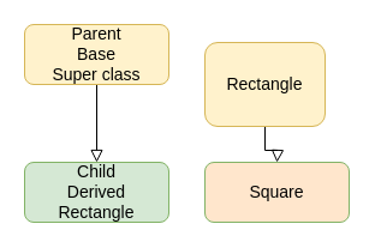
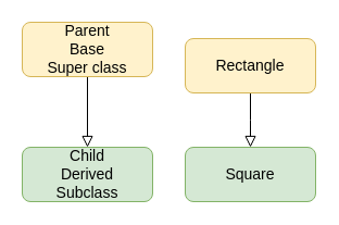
- <mxCell id="6" value="Rectangle" style="rounded=1;whiteSpace=wrap;html=1;fontSize=14;glass=0;strokeWidth=1;shadow=0;fillColor=#fff2cc;strokeColor=#d6b656;" parent="1" vertex="1"><mxGeometry x="170" y="35" width="100" height="70" as="geometry" /></mxCell>
+ <mxCell id="6" value="Rectangle" style="rounded=1;whiteSpace=wrap;html=1;fontSize=14;glass=0;strokeWidth=1;shadow=0;fillColor=#fff2cc;strokeColor=#d6b656;" parent="1" vertex="1"><mxGeometry x="170" y="35" width="120" height="50" as="geometry" /></mxCell>
- <mxCell id="4" value="Child&lt;br style=&quot;font-size: 14px;&quot;&gt;Derived&lt;br style=&quot;font-size: 14px;&quot;&gt;Rectangle" style="rounded=1;whiteSpace=wrap;html=1;fontSize=14;glass=0;strokeWidth=1;shadow=0;fillColor=#d5e8d4;strokeColor=#82b366;" parent="1" vertex="1"><mxGeometry x="20" y="135" width="120" height="50" as="geometry" /></mxCell>
+ <mxCell id="4" value="Child&lt;br style=&quot;font-size: 14px;&quot;&gt;Derived&lt;br style=&quot;font-size: 14px;&quot;&gt;Subclass" style="rounded=1;whiteSpace=wrap;html=1;fontSize=14;glass=0;strokeWidth=1;shadow=0;fillColor=#d5e8d4;strokeColor=#82b366;" parent="1" vertex="1"><mxGeometry x="20" y="135" width="120" height="50" as="geometry" /></mxCell>
- <mxCell id="7" value="Square" style="rounded=1;whiteSpace=wrap;html=1;fontSize=14;glass=0;strokeWidth=1;shadow=0;fillColor=#ffe6cc;strokeColor=#82b366;" parent="1" vertex="1"><mxGeometry x="170" y="135" width="120" height="50" as="geometry" /></mxCell>
+ <mxCell id="7" value="Square" style="rounded=1;whiteSpace=wrap;html=1;fontSize=14;glass=0;strokeWidth=1;shadow=0;fillColor=#d5e8d4;strokeColor=#82b366;" parent="1" vertex="1"><mxGeometry x="170" y="135" width="120" height="50" as="geometry" /></mxCell>
